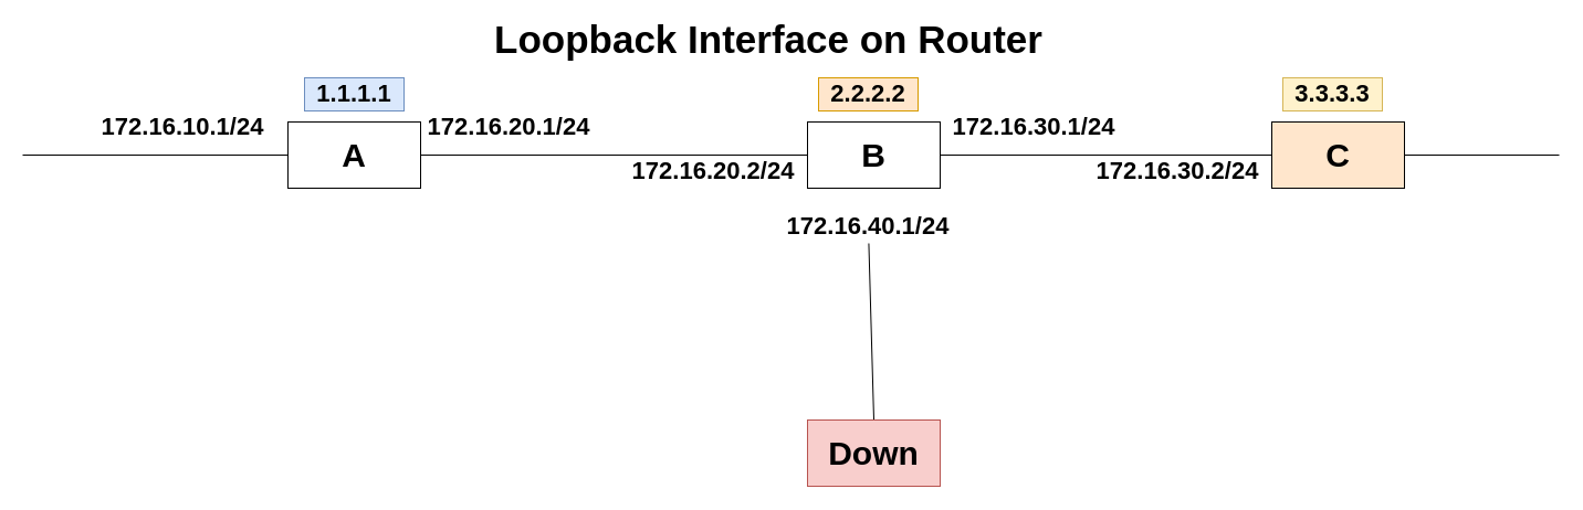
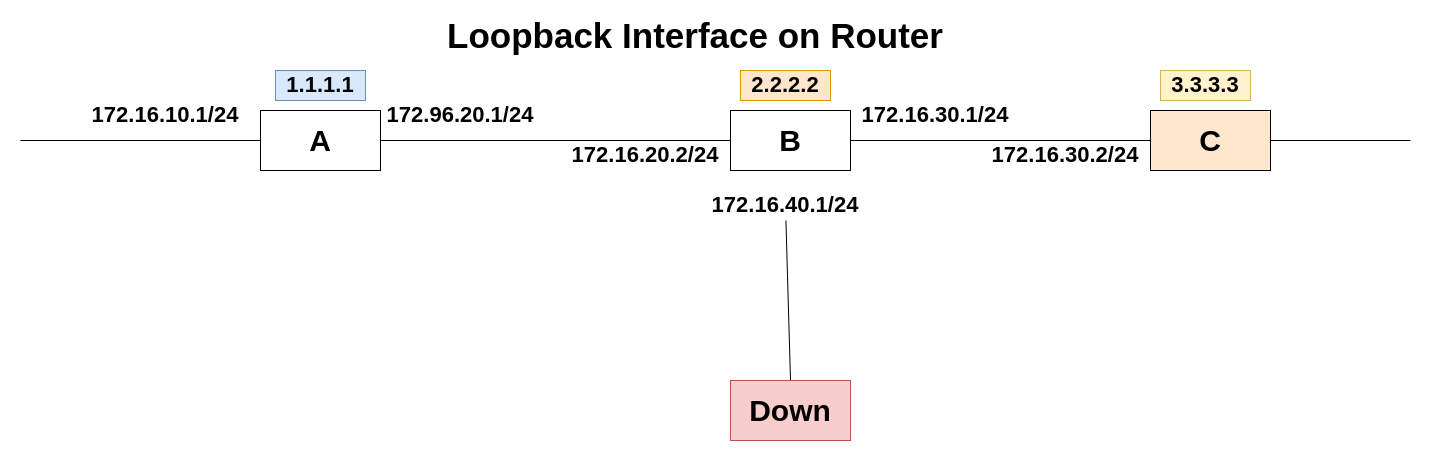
- <mxCell id="9" value="172.16.20.1/24" style="text;strokeColor=none;align=center;fillColor=none;html=1;verticalAlign=middle;whiteSpace=wrap;rounded=0;fontFamily=Helvetica;fontSize=22;fontStyle=1" parent="1" vertex="1"><mxGeometry x="380" y="100" width="160" height="30" as="geometry" /></mxCell>
+ <mxCell id="9" value="172.96.20.1/24" style="text;strokeColor=none;align=center;fillColor=none;html=1;verticalAlign=middle;whiteSpace=wrap;rounded=0;fontFamily=Helvetica;fontSize=22;fontStyle=1" parent="1" vertex="1"><mxGeometry x="380" y="100" width="160" height="30" as="geometry" /></mxCell>
